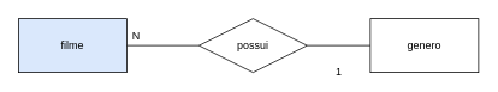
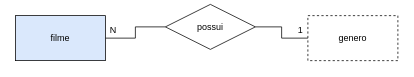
- <mxCell id="6" value="possui" style="shape=rhombus;perimeter=rhombusPerimeter;whiteSpace=wrap;html=1;align=center;" vertex="1" parent="1"><mxGeometry x="220" y="20" width="120" height="60" as="geometry" /></mxCell>
+ <mxCell id="6" value="possui" style="shape=rhombus;perimeter=rhombusPerimeter;whiteSpace=wrap;html=1;align=center;" vertex="1" parent="1"><mxGeometry x="220" y="5" width="120" height="60" as="geometry" /></mxCell>
- <mxCell id="4" value="genero" style="rounded=0;whiteSpace=wrap;html=1;" vertex="1" parent="1"><mxGeometry x="410" y="20" width="120" height="60" as="geometry" /></mxCell>
+ <mxCell id="4" value="genero" style="rounded=0;whiteSpace=wrap;html=1;dashed=1;" vertex="1" parent="1"><mxGeometry x="410" y="20" width="120" height="60" as="geometry" /></mxCell>
- <mxCell id="7" value="1" style="text;html=1;align=center;verticalAlign=middle;resizable=0;points=[];autosize=1;strokeColor=none;" vertex="1" parent="1"><mxGeometry x="365" y="70" width="20" height="20" as="geometry" /></mxCell>
+ <mxCell id="7" value="1" style="text;html=1;align=center;verticalAlign=middle;resizable=0;points=[];autosize=1;strokeColor=none;" vertex="1" parent="1"><mxGeometry x="390" y="30" width="20" height="20" as="geometry" /></mxCell>
